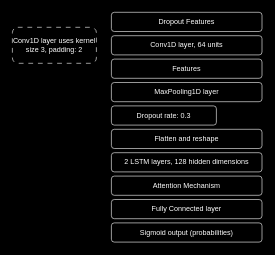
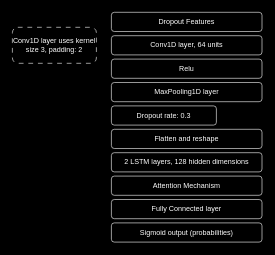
- <mxCell id="4" value="&lt;font color=&quot;#ffffff&quot;&gt;Features&lt;/font&gt;" style="rounded=1;whiteSpace=wrap;html=1;fillColor=#000000;strokeColor=#FFFFFF;" parent="1" vertex="1"><mxGeometry x="185" y="98" width="251" height="32" as="geometry" /></mxCell>
+ <mxCell id="4" value="&lt;font color=&quot;#ffffff&quot;&gt;Relu&lt;/font&gt;" style="rounded=1;whiteSpace=wrap;html=1;fillColor=#000000;strokeColor=#FFFFFF;" parent="1" vertex="1"><mxGeometry x="185" y="98" width="251" height="32" as="geometry" /></mxCell>
